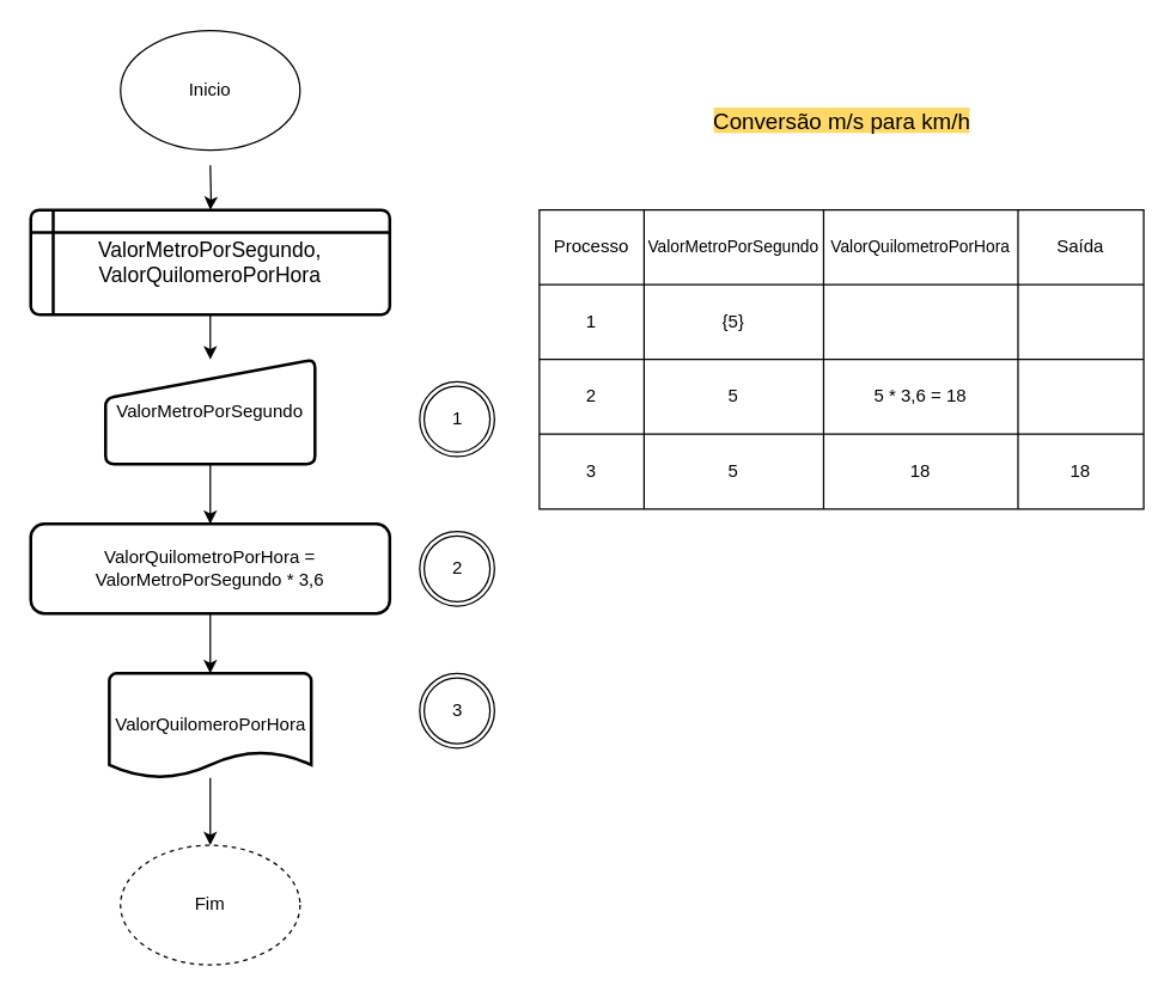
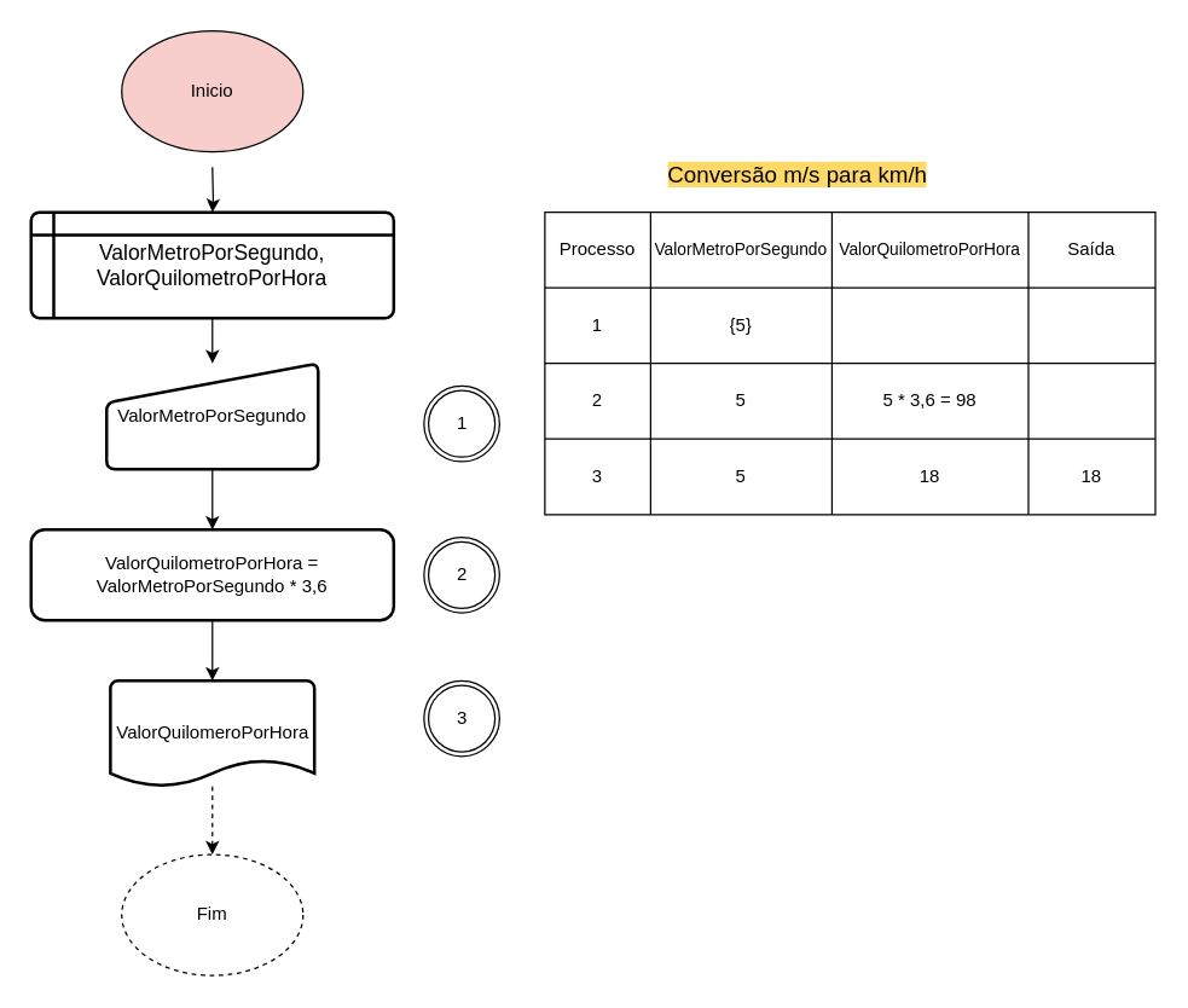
- <mxCell id="40" value="Inicio" style="ellipse;whiteSpace=wrap;html=1;" parent="1" vertex="1"><mxGeometry x="80" y="20" width="120" height="80" as="geometry" /></mxCell>
+ <mxCell id="40" value="Inicio" style="ellipse;whiteSpace=wrap;html=1;fillColor=#f8cecc;" parent="1" vertex="1"><mxGeometry x="80" y="20" width="120" height="80" as="geometry" /></mxCell>
- <mxCell id="39" value="&lt;span style=&quot;background-color: rgb(255 , 217 , 102) ; font-size: 15px&quot;&gt;Conversão m/s para km/h&lt;/span&gt;" style="text;html=1;resizable=0;autosize=1;align=center;verticalAlign=middle;points=[];fillColor=none;strokeColor=none;rounded=0;fontSize=15;" parent="1" vertex="1"><mxGeometry x="472" y="70" width="180" height="20" as="geometry" /></mxCell>
+ <mxCell id="39" value="&lt;span style=&quot;background-color: rgb(255 , 217 , 102) ; font-size: 15px&quot;&gt;Conversão m/s para km/h&lt;/span&gt;" style="text;html=1;resizable=0;autosize=1;align=center;verticalAlign=middle;points=[];fillColor=none;strokeColor=none;rounded=0;fontSize=15;" parent="1" vertex="1"><mxGeometry x="437" y="105" width="180" height="20" as="geometry" /></mxCell>
- <mxCell id="6" value="&lt;span style=&quot;font-size: 14px&quot;&gt;ValorMetroPorSegundo, ValorQuilomeroPorHora&lt;/span&gt;" style="shape=internalStorage;whiteSpace=wrap;html=1;dx=15;dy=15;rounded=1;arcSize=8;strokeWidth=2;" parent="1" vertex="1"><mxGeometry x="20" y="140" width="240" height="70" as="geometry" /></mxCell>
+ <mxCell id="6" value="&lt;span style=&quot;font-size: 14px&quot;&gt;ValorMetroPorSegundo, ValorQuilometroPorHora&lt;/span&gt;" style="shape=internalStorage;whiteSpace=wrap;html=1;dx=15;dy=15;rounded=1;arcSize=8;strokeWidth=2;" parent="1" vertex="1"><mxGeometry x="20" y="140" width="240" height="70" as="geometry" /></mxCell>
- <mxCell id="26" value="5 * 3,6 = 18" style="shape=partialRectangle;html=1;whiteSpace=wrap;connectable=0;overflow=hidden;fillColor=none;top=0;left=0;bottom=0;right=0;" parent="23" vertex="1"><mxGeometry x="190" width="130" height="50" as="geometry" /></mxCell>
+ <mxCell id="26" value="5 * 3,6 = 98" style="shape=partialRectangle;html=1;whiteSpace=wrap;connectable=0;overflow=hidden;fillColor=none;top=0;left=0;bottom=0;right=0;" parent="23" vertex="1"><mxGeometry x="190" width="130" height="50" as="geometry" /></mxCell>
- <mxCell id="7" value="" style="edgeStyle=orthogonalEdgeStyle;rounded=0;orthogonalLoop=1;jettySize=auto;html=1;" parent="1" source="8" target="11" edge="1"><mxGeometry relative="1" as="geometry" /></mxCell>
+ <mxCell id="7" value="" style="edgeStyle=orthogonalEdgeStyle;rounded=0;orthogonalLoop=1;jettySize=auto;html=1;dashed=1;" parent="1" source="8" target="11" edge="1"><mxGeometry relative="1" as="geometry" /></mxCell>
